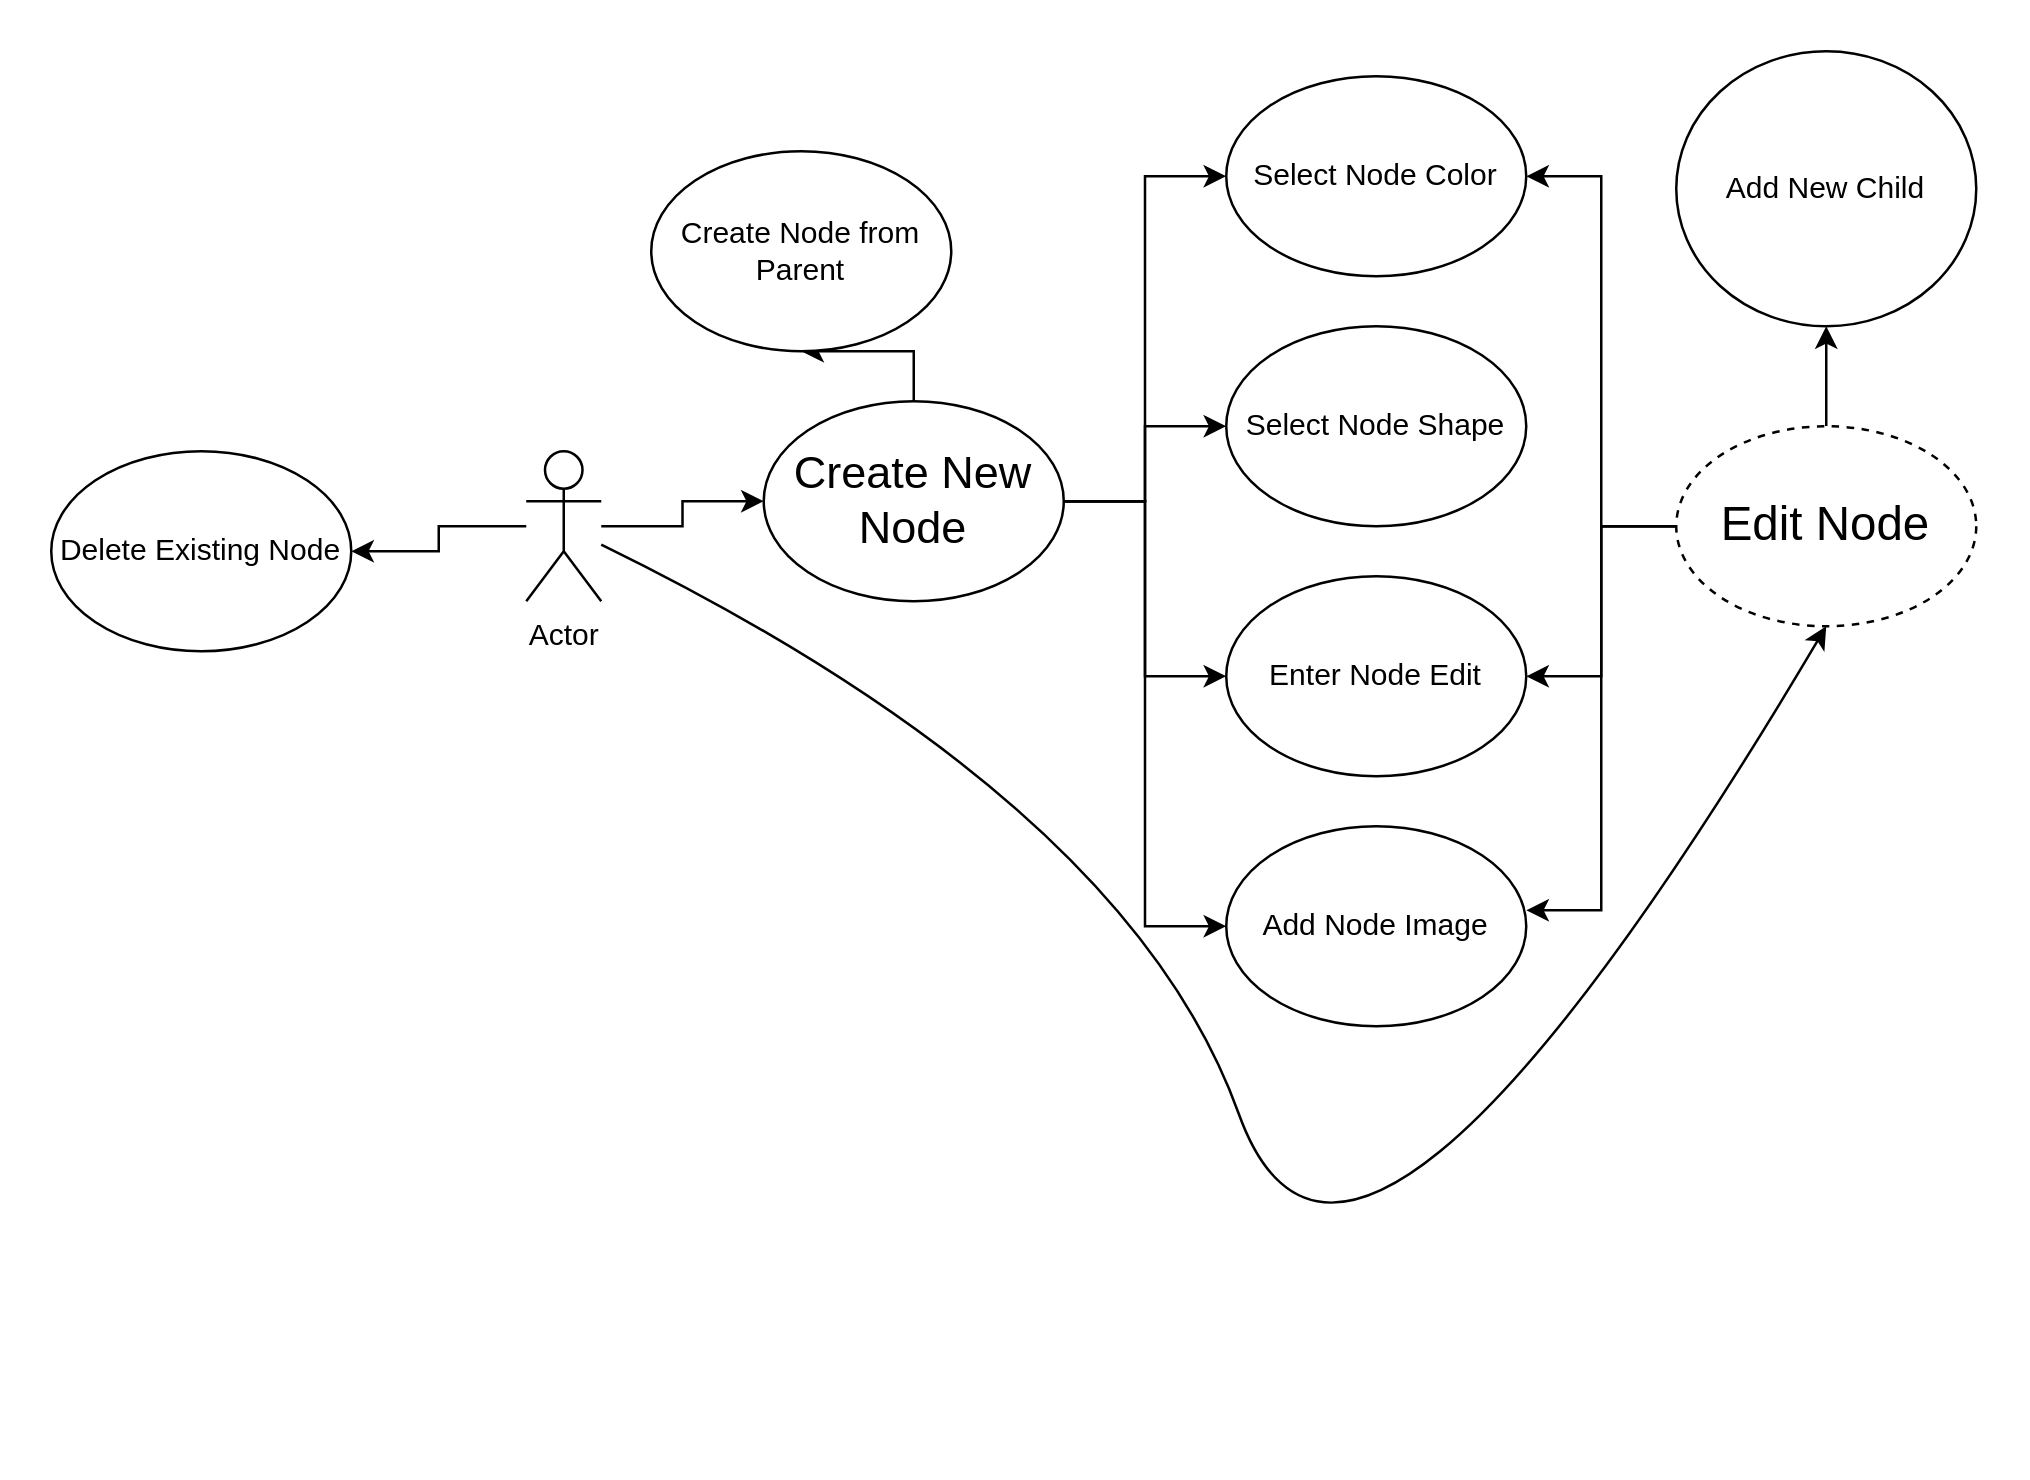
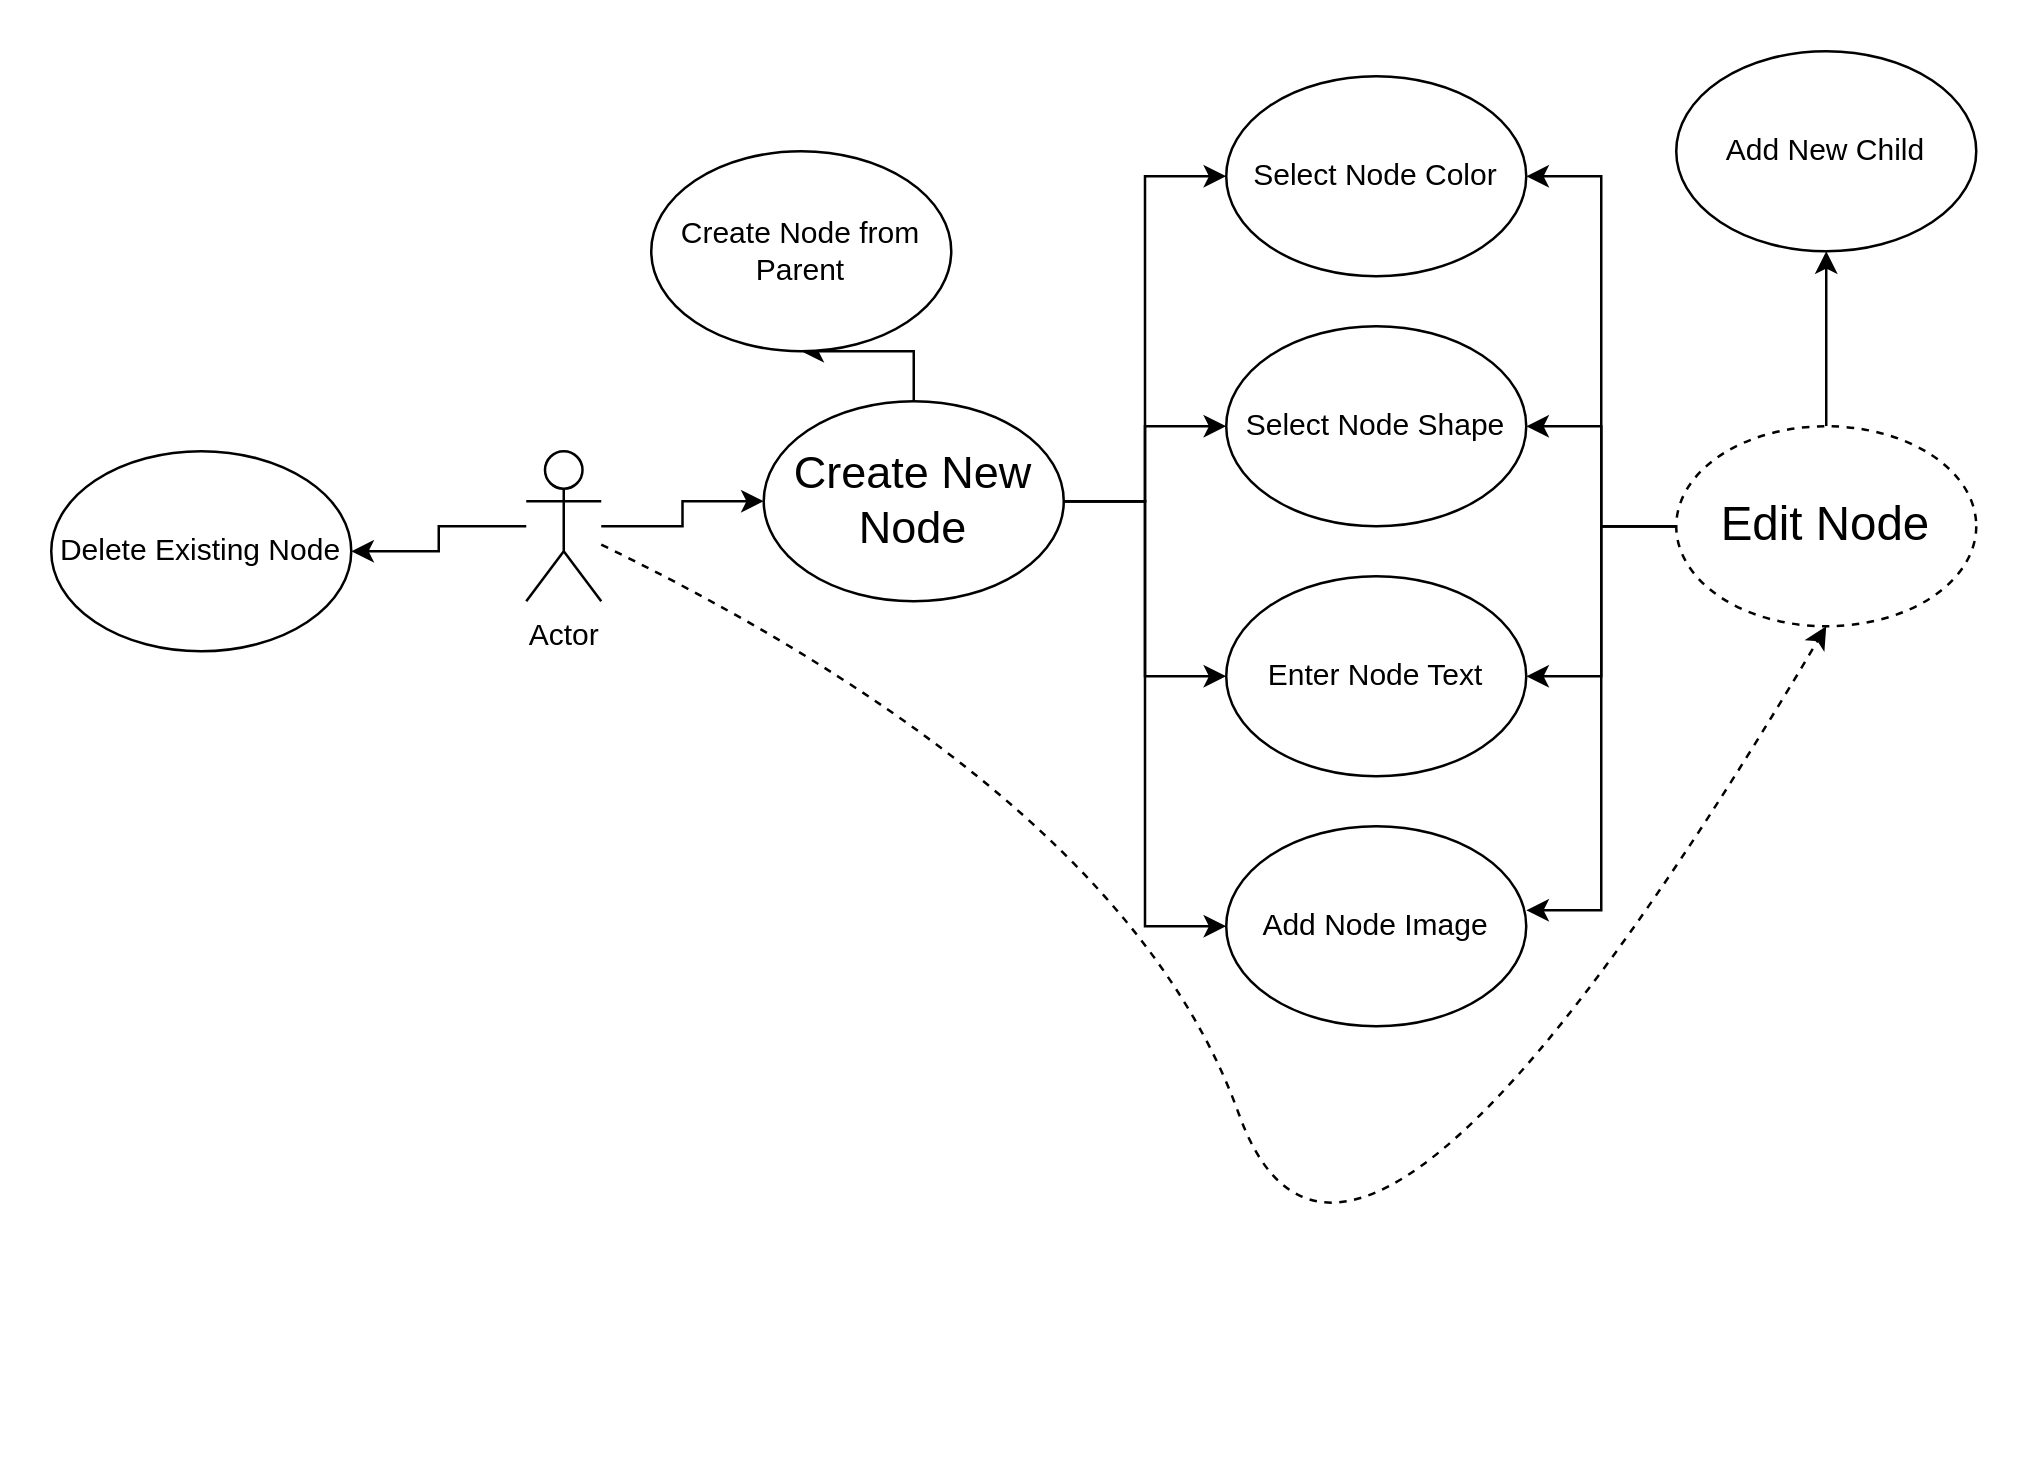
- <mxCell id="23" value="Add New Child" style="ellipse;whiteSpace=wrap;html=1;" vertex="1" parent="1"><mxGeometry x="670" y="20" width="120" height="110" as="geometry" /></mxCell>
+ <mxCell id="23" value="Add New Child" style="ellipse;whiteSpace=wrap;html=1;" vertex="1" parent="1"><mxGeometry x="670" y="20" width="120" height="80" as="geometry" /></mxCell>
+ <mxCell id="18" style="edgeStyle=orthogonalEdgeStyle;rounded=0;orthogonalLoop=1;jettySize=auto;html=1;entryX=1;entryY=0.5;entryDx=0;entryDy=0;" edge="1" parent="1" source="21" target="13"><mxGeometry relative="1" as="geometry" /></mxCell>
- <mxCell id="14" value="Enter Node Edit" style="ellipse;whiteSpace=wrap;html=1;" vertex="1" parent="1"><mxGeometry x="490" y="230" width="120" height="80" as="geometry" /></mxCell>
+ <mxCell id="14" value="Enter Node Text" style="ellipse;whiteSpace=wrap;html=1;" vertex="1" parent="1"><mxGeometry x="490" y="230" width="120" height="80" as="geometry" /></mxCell>
- <mxCell id="24" value="" style="curved=1;endArrow=classic;html=1;rounded=0;entryX=0.5;entryY=1;entryDx=0;entryDy=0;" edge="1" parent="1" source="4" target="21"><mxGeometry width="50" height="50" relative="1" as="geometry"><mxPoint x="400" y="320" as="sourcePoint" /><mxPoint x="450" y="270" as="targetPoint" /><Array as="points"><mxPoint x="450" y="320" /><mxPoint x="540" y="570" /></Array></mxGeometry></mxCell>
+ <mxCell id="24" value="" style="curved=1;endArrow=classic;html=1;rounded=0;entryX=0.5;entryY=1;entryDx=0;entryDy=0;dashed=1;" edge="1" parent="1" source="4" target="21"><mxGeometry width="50" height="50" relative="1" as="geometry"><mxPoint x="400" y="320" as="sourcePoint" /><mxPoint x="450" y="270" as="targetPoint" /><Array as="points"><mxPoint x="450" y="320" /><mxPoint x="540" y="570" /></Array></mxGeometry></mxCell>
